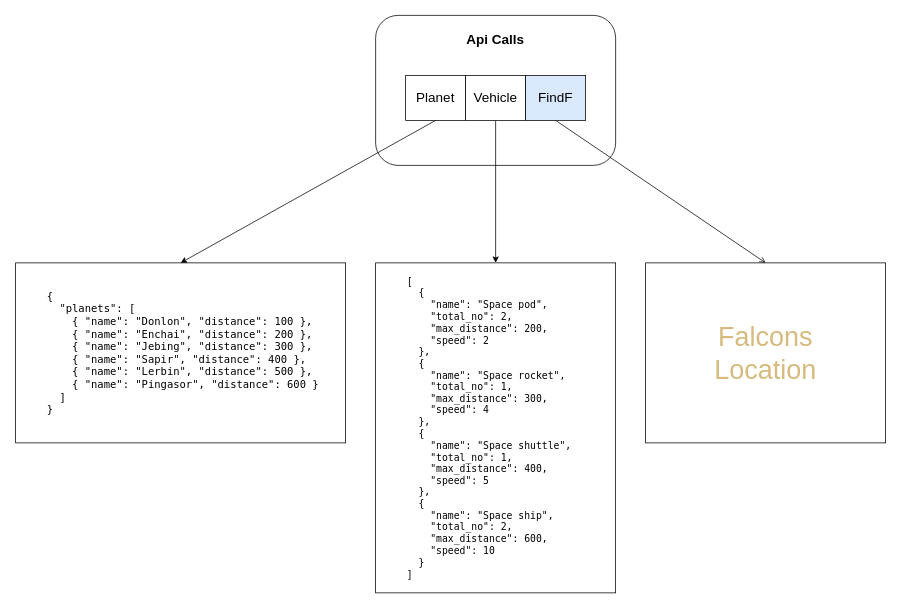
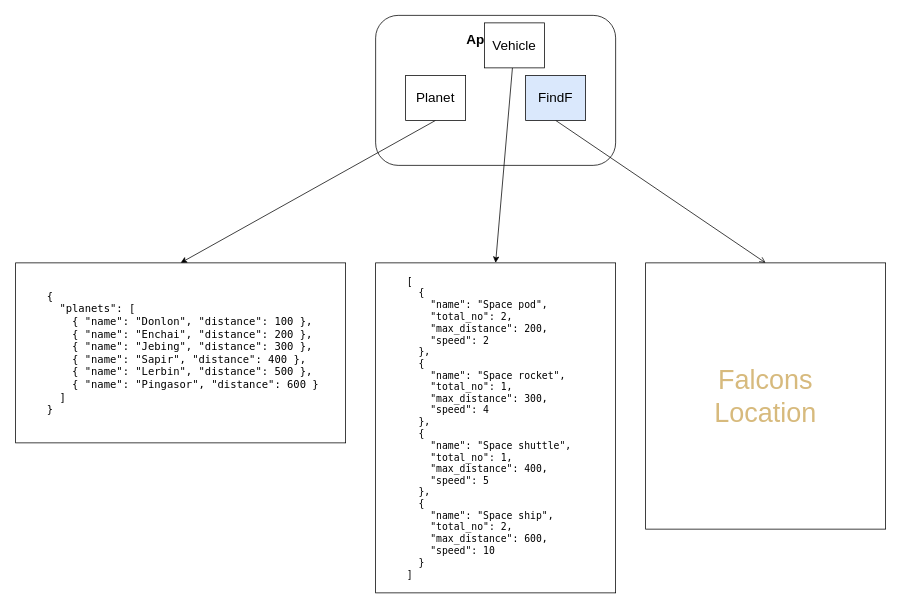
- <mxCell id="6" value="Vehicle" style="whiteSpace=wrap;html=1;fontSize=18;" parent="1" vertex="1"><mxGeometry x="620" y="100" width="80" height="60" as="geometry" /></mxCell>
+ <mxCell id="6" value="Vehicle" style="whiteSpace=wrap;html=1;fontSize=18;" parent="1" vertex="1"><mxGeometry x="645" y="30" width="80" height="60" as="geometry" /></mxCell>
- <mxCell id="11" value="&lt;font style=&quot;font-size: 36px;&quot; color=&quot;#d7ba7d&quot;&gt;Falcons&lt;br&gt;Location&lt;br&gt;&lt;/font&gt;" style="whiteSpace=wrap;html=1;fontSize=18;align=center;" parent="1" vertex="1"><mxGeometry x="860" y="350" width="320" height="240" as="geometry" /></mxCell>
+ <mxCell id="11" value="&lt;font style=&quot;font-size: 36px;&quot; color=&quot;#d7ba7d&quot;&gt;Falcons&lt;br&gt;Location&lt;br&gt;&lt;/font&gt;" style="whiteSpace=wrap;html=1;fontSize=18;align=center;" parent="1" vertex="1"><mxGeometry x="860" y="350" width="320" height="355" as="geometry" /></mxCell>
